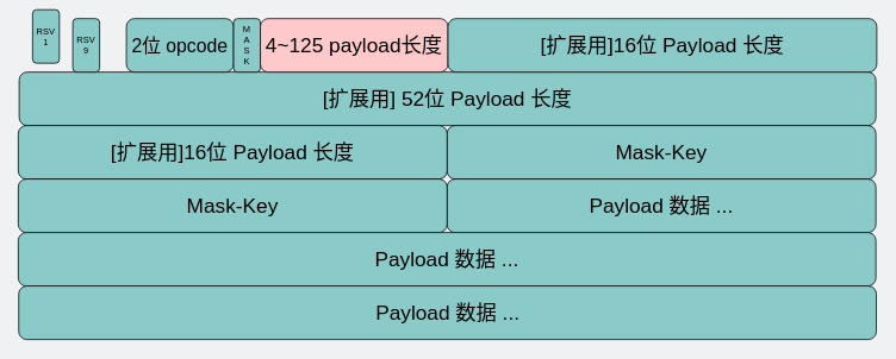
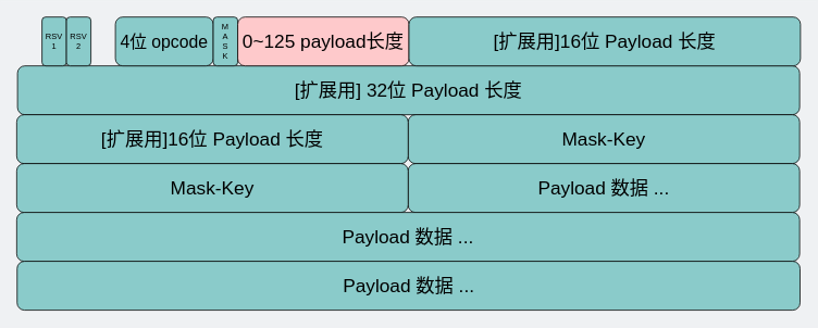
- <mxCell id="3" value="RSV&lt;br&gt;1" style="rounded=1;whiteSpace=wrap;html=1;fontSize=10;fillColor=#8ACBCA;" parent="1" vertex="1"><mxGeometry x="36" y="10" width="30" height="60" as="geometry" /></mxCell>
+ <mxCell id="3" value="RSV&lt;br&gt;1" style="rounded=1;whiteSpace=wrap;html=1;fontSize=10;fillColor=#8ACBCA;" parent="1" vertex="1"><mxGeometry x="51" y="20" width="30" height="60" as="geometry" /></mxCell>
- <mxCell id="4" value="RSV&lt;br&gt;9" style="rounded=1;whiteSpace=wrap;html=1;fontSize=10;fillColor=#8ACBCA;" parent="1" vertex="1"><mxGeometry x="81" y="20" width="30" height="60" as="geometry" /></mxCell>
+ <mxCell id="4" value="RSV&lt;br&gt;2" style="rounded=1;whiteSpace=wrap;html=1;fontSize=10;fillColor=#8ACBCA;" parent="1" vertex="1"><mxGeometry x="81" y="20" width="30" height="60" as="geometry" /></mxCell>
- <mxCell id="5" value="&lt;font style=&quot;font-size: 21px;&quot;&gt;2位 opcode&lt;/font&gt;" style="rounded=1;whiteSpace=wrap;html=1;fontSize=10;fillColor=#8ACBCA;" parent="1" vertex="1"><mxGeometry x="141" y="20" width="120" height="60" as="geometry" /></mxCell>
+ <mxCell id="5" value="&lt;font style=&quot;font-size: 21px;&quot;&gt;4位 opcode&lt;/font&gt;" style="rounded=1;whiteSpace=wrap;html=1;fontSize=10;fillColor=#8ACBCA;" parent="1" vertex="1"><mxGeometry x="141" y="20" width="120" height="60" as="geometry" /></mxCell>
- <mxCell id="7" value="&lt;span style=&quot;font-size: 23px;&quot;&gt;4~125 payload长度&lt;/span&gt;" style="rounded=1;whiteSpace=wrap;html=1;fontSize=10;fillColor=#FEC9CB;" parent="1" vertex="1"><mxGeometry x="291" y="20" width="210" height="60" as="geometry" /></mxCell>
+ <mxCell id="7" value="&lt;span style=&quot;font-size: 23px;&quot;&gt;0~125 payload长度&lt;/span&gt;" style="rounded=1;whiteSpace=wrap;html=1;fontSize=10;fillColor=#FEC9CB;" parent="1" vertex="1"><mxGeometry x="291" y="20" width="210" height="60" as="geometry" /></mxCell>
- <mxCell id="2" value="&lt;font style=&quot;font-size: 23px;&quot;&gt;[扩展用] 52位&amp;nbsp;Payload&amp;nbsp;长度&lt;/font&gt;" style="rounded=1;whiteSpace=wrap;html=1;fontSize=23;fillColor=#8ACBCA;" parent="1" vertex="1"><mxGeometry x="21" y="80" width="959" height="60" as="geometry" /></mxCell>
+ <mxCell id="2" value="&lt;font style=&quot;font-size: 23px;&quot;&gt;[扩展用] 32位&amp;nbsp;Payload&amp;nbsp;长度&lt;/font&gt;" style="rounded=1;whiteSpace=wrap;html=1;fontSize=23;fillColor=#8ACBCA;" parent="1" vertex="1"><mxGeometry x="21" y="80" width="959" height="60" as="geometry" /></mxCell>
